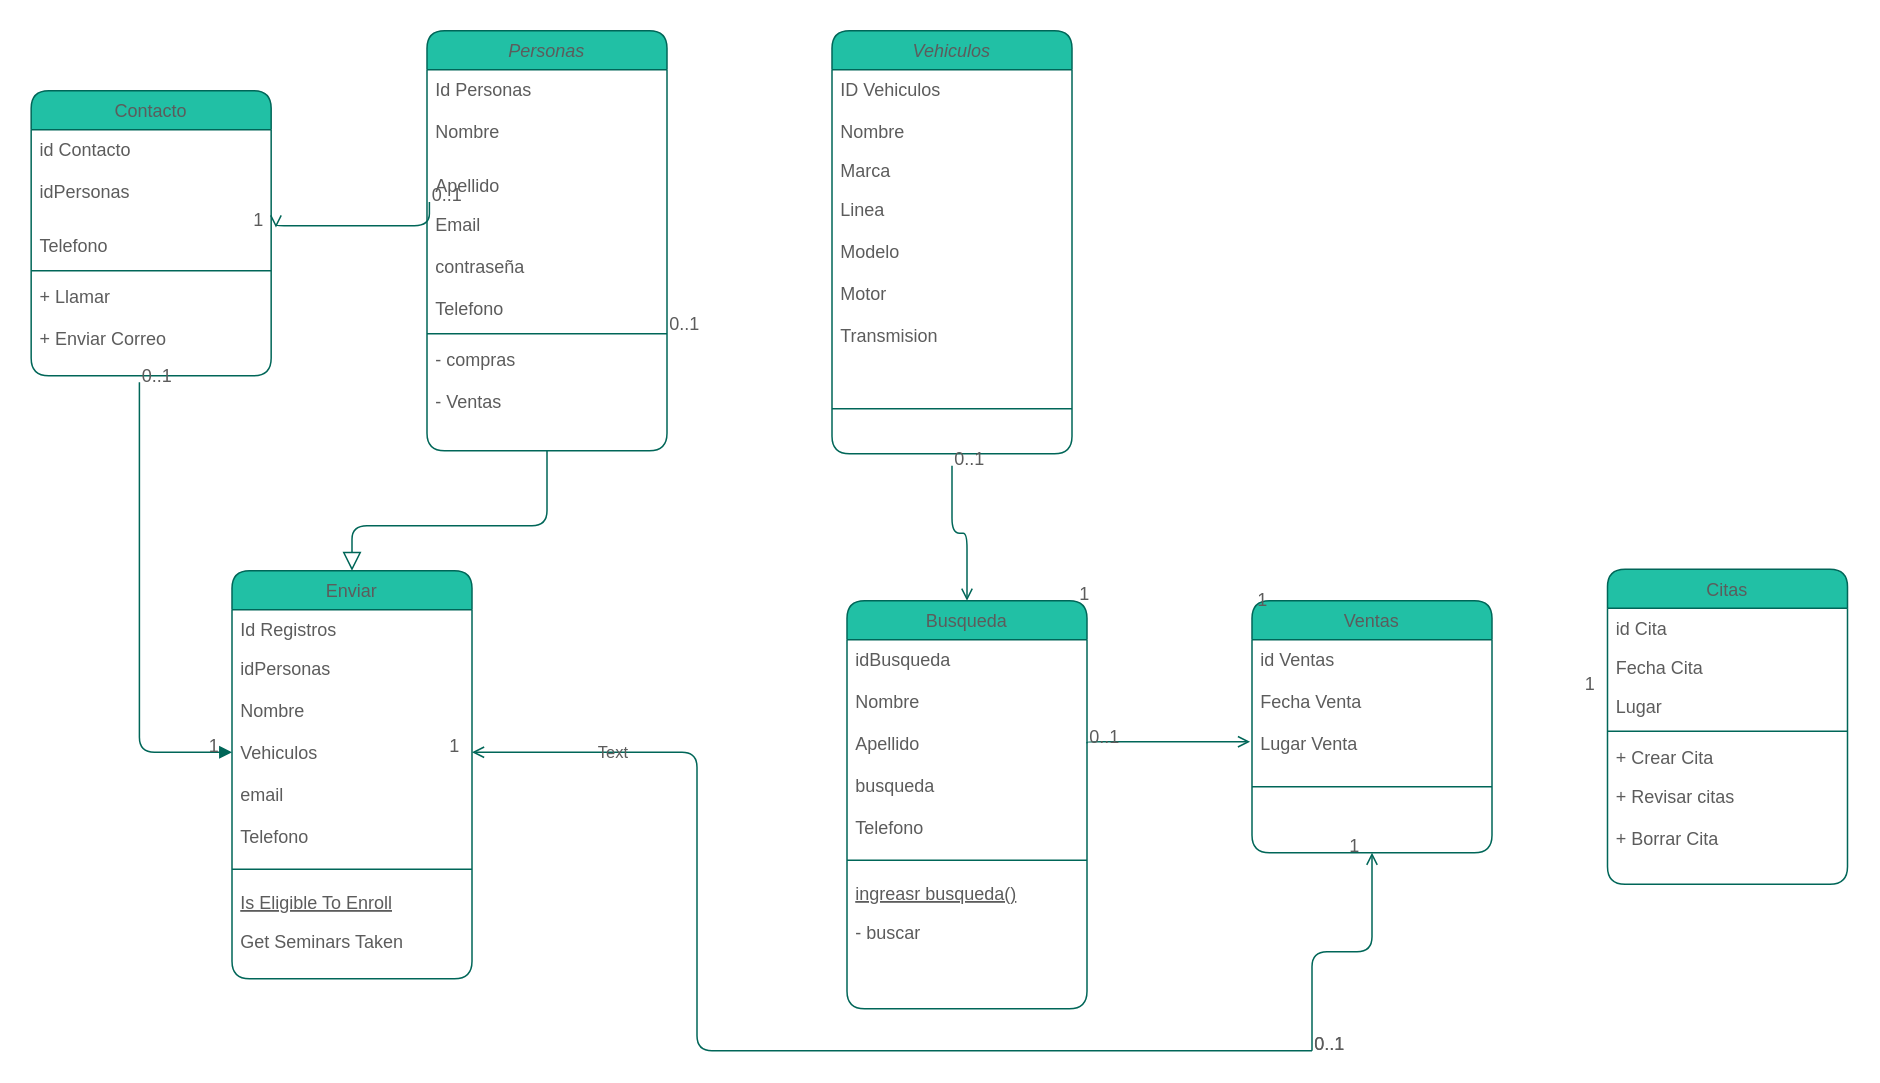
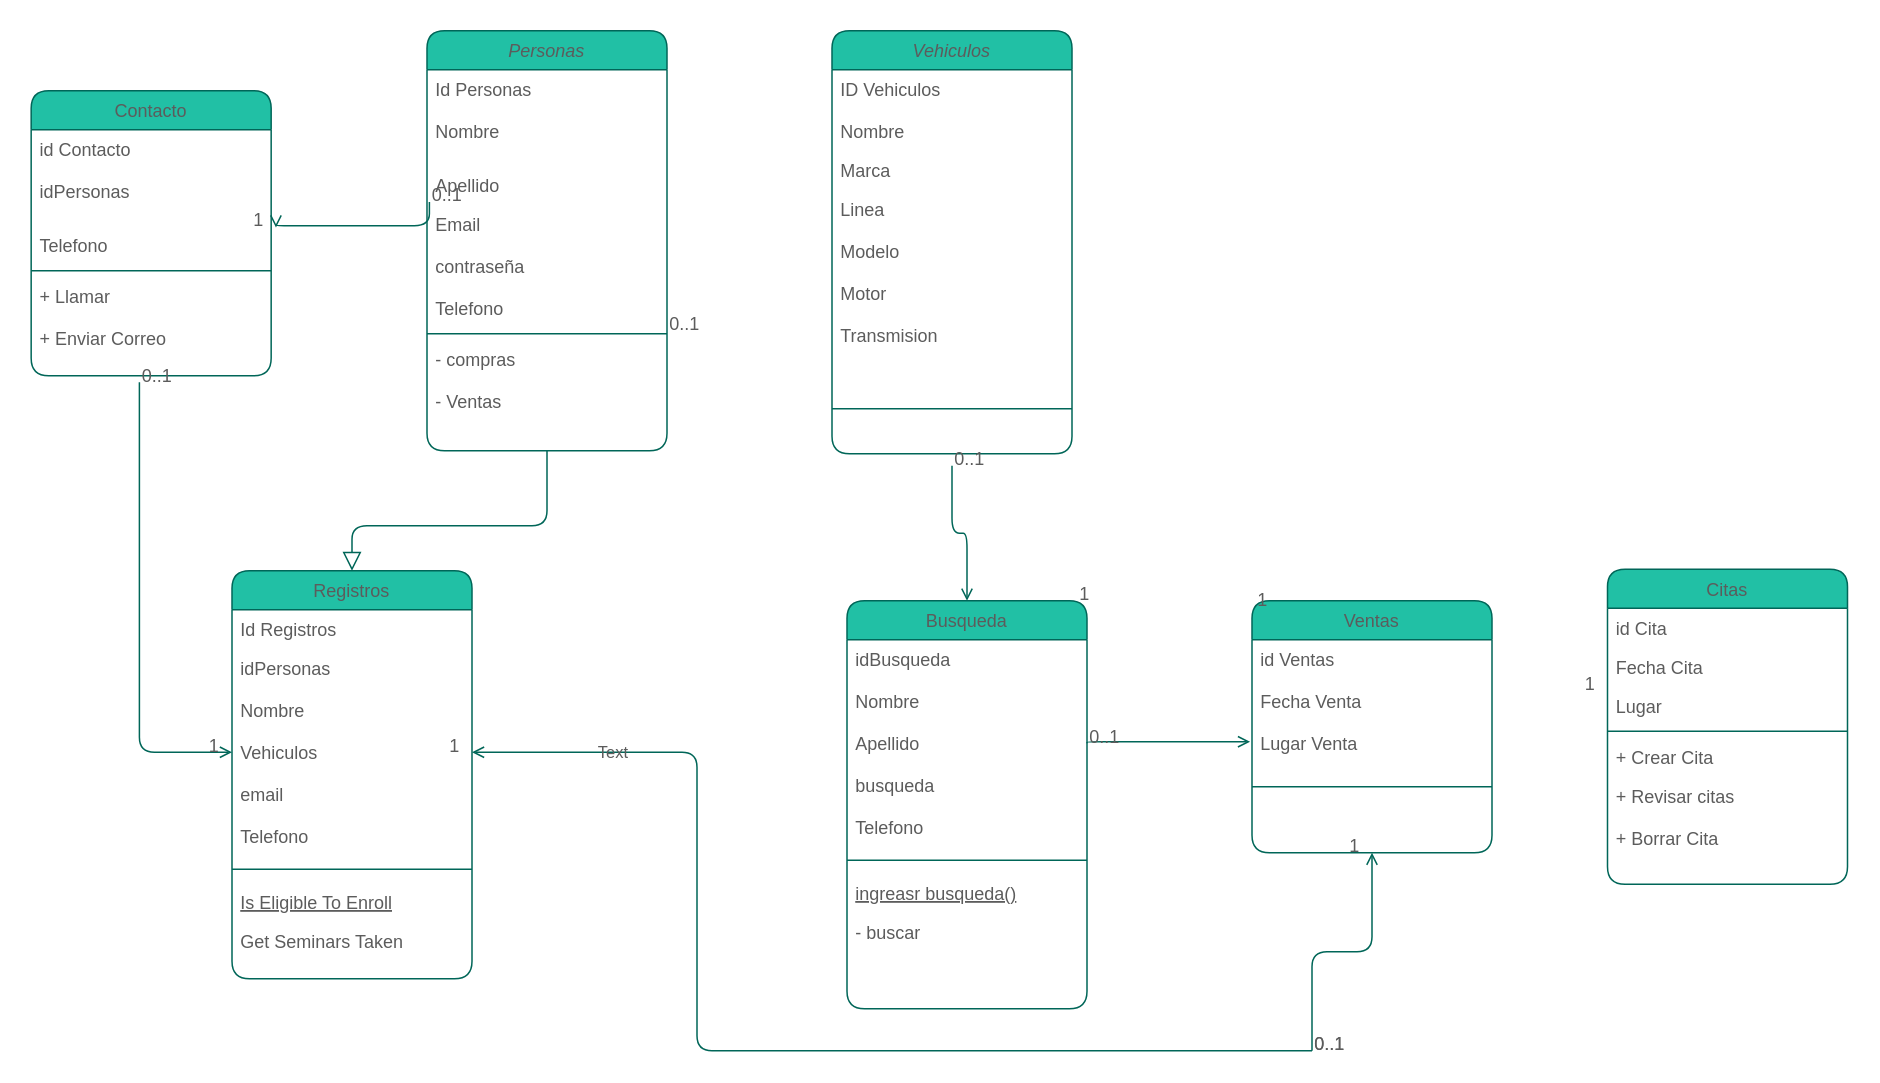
- <mxCell id="7" value="Enviar" style="swimlane;fontStyle=0;align=center;verticalAlign=top;childLayout=stackLayout;horizontal=1;startSize=26;horizontalStack=0;resizeParent=1;resizeLast=0;collapsible=1;marginBottom=0;rounded=1;shadow=0;strokeWidth=1;labelBackgroundColor=none;fillColor=#21C0A5;strokeColor=#006658;fontColor=#5C5C5C;" parent="1" vertex="1"><mxGeometry x="154" y="380" width="160" height="272" as="geometry"><mxRectangle x="130" y="380" width="160" height="26" as="alternateBounds" /></mxGeometry></mxCell>
+ <mxCell id="7" value="Registros" style="swimlane;fontStyle=0;align=center;verticalAlign=top;childLayout=stackLayout;horizontal=1;startSize=26;horizontalStack=0;resizeParent=1;resizeLast=0;collapsible=1;marginBottom=0;rounded=1;shadow=0;strokeWidth=1;labelBackgroundColor=none;fillColor=#21C0A5;strokeColor=#006658;fontColor=#5C5C5C;" parent="1" vertex="1"><mxGeometry x="154" y="380" width="160" height="272" as="geometry"><mxRectangle x="130" y="380" width="160" height="26" as="alternateBounds" /></mxGeometry></mxCell>
- <mxCell id="22" value="" style="endArrow=block;shadow=0;strokeWidth=1;rounded=1;endFill=1;edgeStyle=elbowEdgeStyle;elbow=vertical;entryX=0;entryY=0.5;entryDx=0;entryDy=0;exitX=0.451;exitY=1.066;exitDx=0;exitDy=0;exitPerimeter=0;labelBackgroundColor=none;fontColor=default;strokeColor=#006658;" parent="1" source="21" target="9" edge="1"><mxGeometry x="0.5" y="41" relative="1" as="geometry"><mxPoint x="714" y="212" as="sourcePoint" /><mxPoint x="874" y="212" as="targetPoint" /><mxPoint x="-40" y="32" as="offset" /><Array as="points"><mxPoint x="74" y="501" /></Array></mxGeometry></mxCell>
+ <mxCell id="22" value="" style="endArrow=open;shadow=0;strokeWidth=1;rounded=1;endFill=1;edgeStyle=elbowEdgeStyle;elbow=vertical;entryX=0;entryY=0.5;entryDx=0;entryDy=0;exitX=0.451;exitY=1.066;exitDx=0;exitDy=0;exitPerimeter=0;labelBackgroundColor=none;fontColor=default;strokeColor=#006658;" parent="1" source="21" target="9" edge="1"><mxGeometry x="0.5" y="41" relative="1" as="geometry"><mxPoint x="714" y="212" as="sourcePoint" /><mxPoint x="874" y="212" as="targetPoint" /><mxPoint x="-40" y="32" as="offset" /><Array as="points"><mxPoint x="74" y="501" /></Array></mxGeometry></mxCell>
